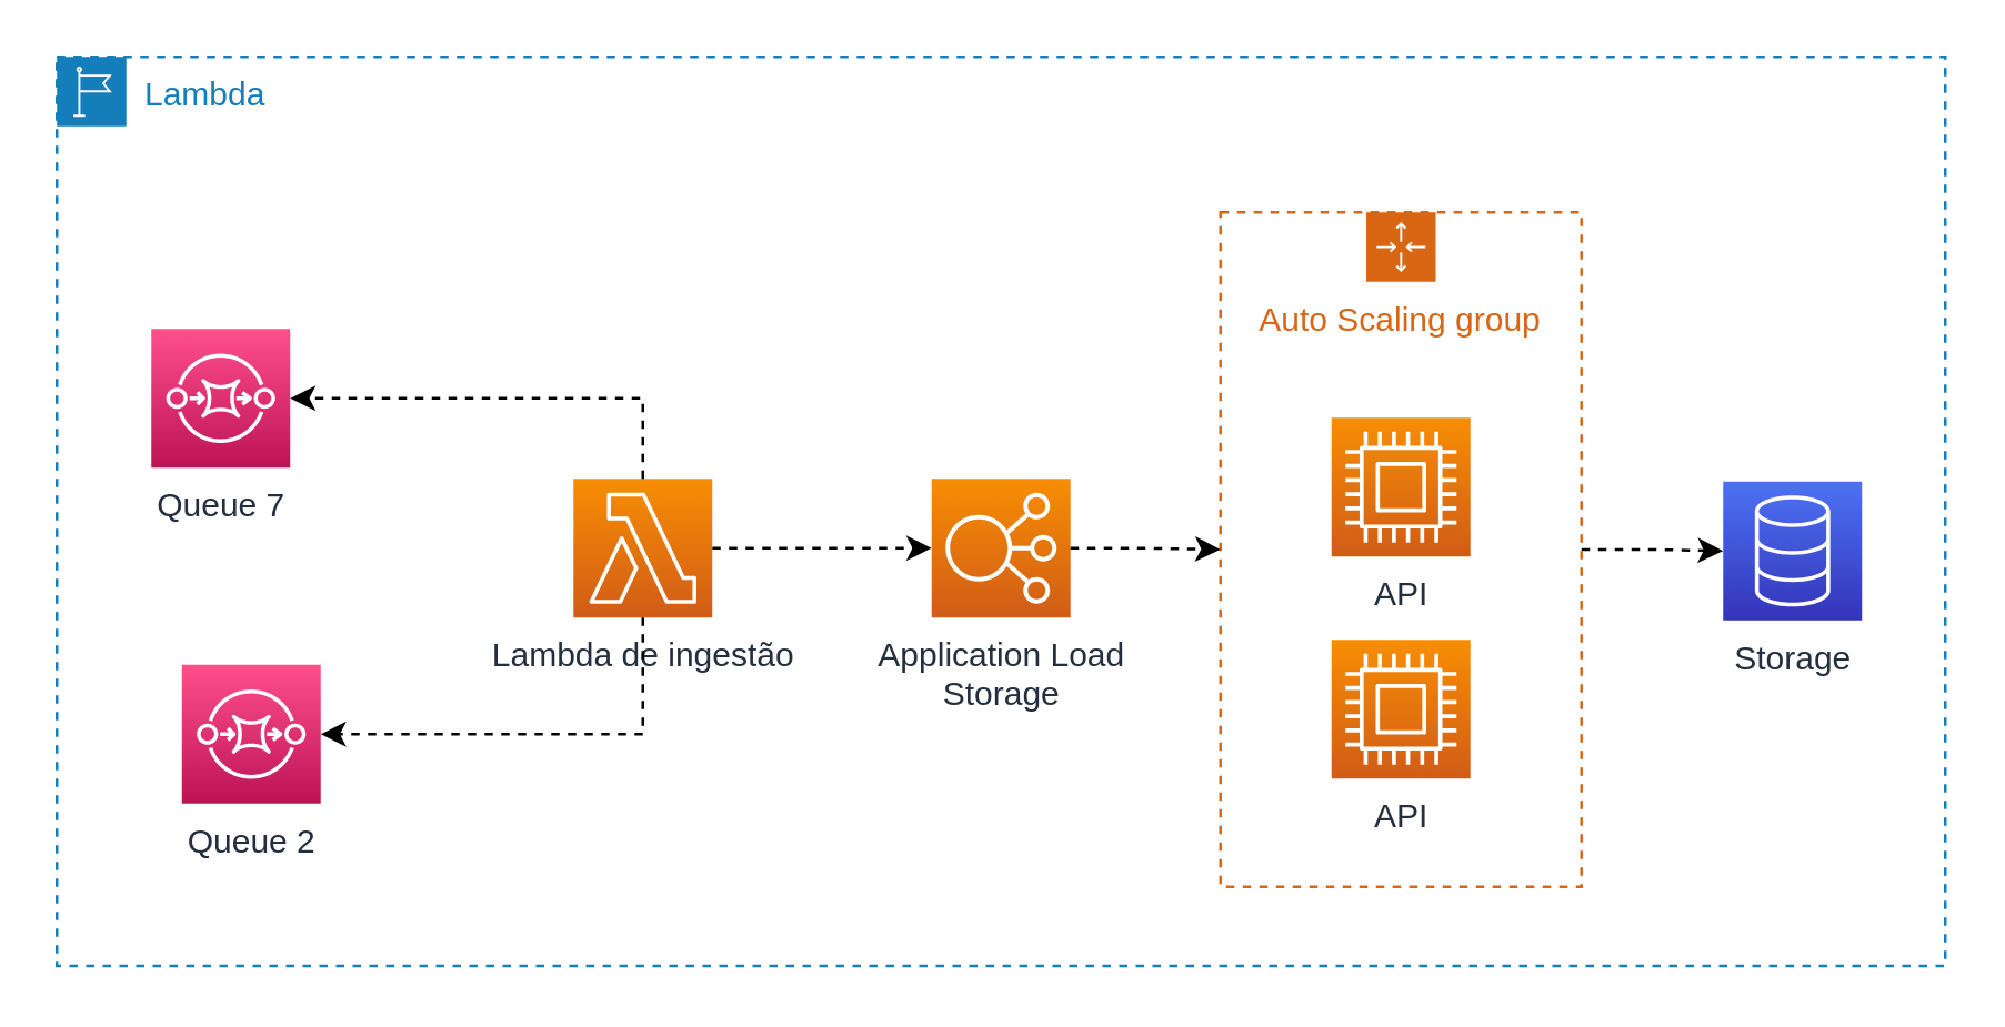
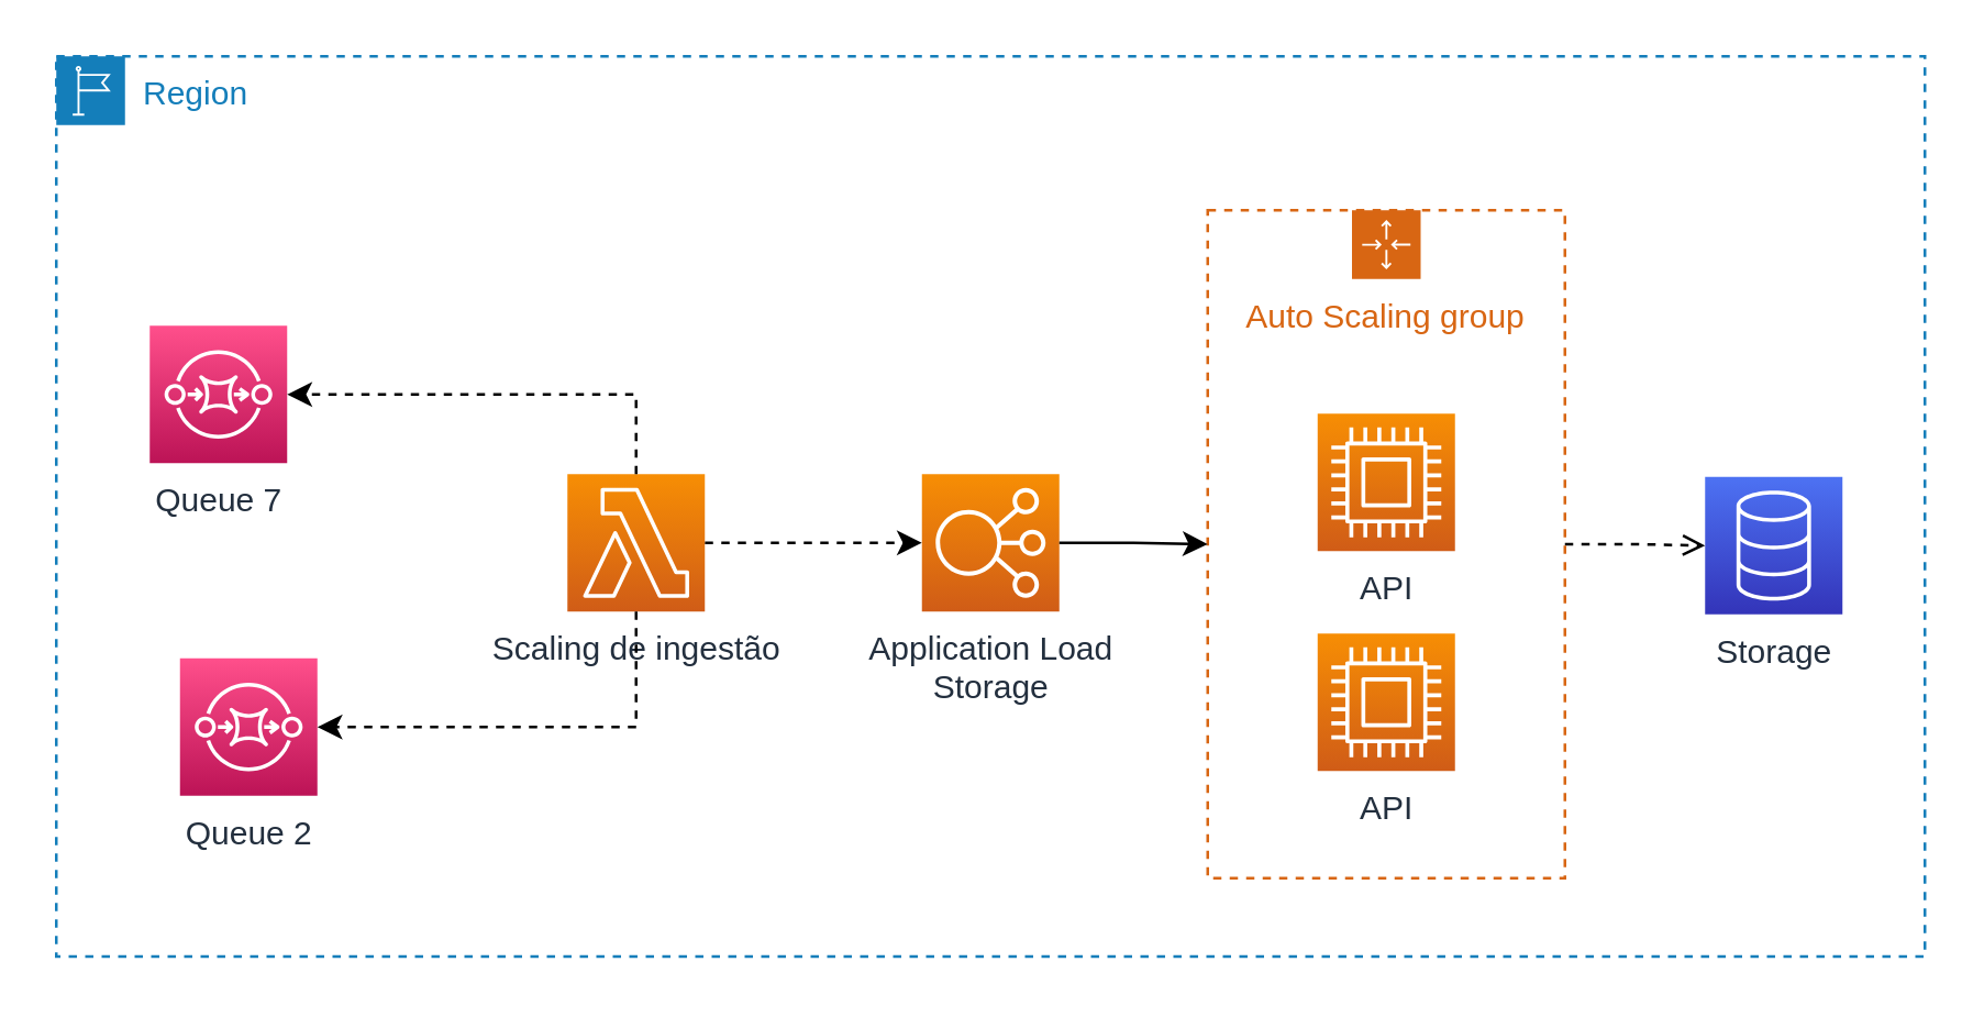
- <mxCell id="7" value="Lambda" style="points=[[0,0],[0.25,0],[0.5,0],[0.75,0],[1,0],[1,0.25],[1,0.5],[1,0.75],[1,1],[0.75,1],[0.5,1],[0.25,1],[0,1],[0,0.75],[0,0.5],[0,0.25]];outlineConnect=0;gradientColor=none;html=1;whiteSpace=wrap;fontSize=12;fontStyle=0;container=1;pointerEvents=0;collapsible=0;recursiveResize=0;shape=mxgraph.aws4.group;grIcon=mxgraph.aws4.group_region;strokeColor=#147EBA;fillColor=none;verticalAlign=top;align=left;spacingLeft=30;fontColor=#147EBA;dashed=1;" vertex="1" parent="1"><mxGeometry x="20" y="20" width="680" height="327.5" as="geometry" /></mxCell>
+ <mxCell id="7" value="Region" style="points=[[0,0],[0.25,0],[0.5,0],[0.75,0],[1,0],[1,0.25],[1,0.5],[1,0.75],[1,1],[0.75,1],[0.5,1],[0.25,1],[0,1],[0,0.75],[0,0.5],[0,0.25]];outlineConnect=0;gradientColor=none;html=1;whiteSpace=wrap;fontSize=12;fontStyle=0;container=1;pointerEvents=0;collapsible=0;recursiveResize=0;shape=mxgraph.aws4.group;grIcon=mxgraph.aws4.group_region;strokeColor=#147EBA;fillColor=none;verticalAlign=top;align=left;spacingLeft=30;fontColor=#147EBA;dashed=1;" vertex="1" parent="1"><mxGeometry x="20" y="20" width="680" height="327.5" as="geometry" /></mxCell>
- <mxCell id="15" style="edgeStyle=orthogonalEdgeStyle;rounded=0;orthogonalLoop=1;jettySize=auto;html=1;exitX=1;exitY=0.5;exitDx=0;exitDy=0;exitPerimeter=0;dashed=1;" edge="1" parent="1" source="14" target="4"><mxGeometry relative="1" as="geometry" /></mxCell>
+ <mxCell id="15" style="edgeStyle=orthogonalEdgeStyle;rounded=0;orthogonalLoop=1;jettySize=auto;html=1;exitX=1;exitY=0.5;exitDx=0;exitDy=0;exitPerimeter=0;dashed=0;" edge="1" parent="1" source="14" target="4"><mxGeometry relative="1" as="geometry" /></mxCell>
- <mxCell id="3" style="edgeStyle=orthogonalEdgeStyle;rounded=0;orthogonalLoop=1;jettySize=auto;html=1;exitX=1;exitY=0.5;exitDx=0;exitDy=0;entryX=0;entryY=0.5;entryDx=0;entryDy=0;entryPerimeter=0;dashed=1;" edge="1" parent="1" source="4" target="2"><mxGeometry relative="1" as="geometry" /></mxCell>
+ <mxCell id="3" style="edgeStyle=orthogonalEdgeStyle;rounded=0;orthogonalLoop=1;jettySize=auto;html=1;exitX=1;exitY=0.5;exitDx=0;exitDy=0;entryX=0;entryY=0.5;entryDx=0;entryDy=0;entryPerimeter=0;dashed=1;endArrow=open;" edge="1" parent="1" source="4" target="2"><mxGeometry relative="1" as="geometry" /></mxCell>
- <mxCell id="9" value="Lambda de ingestão" style="sketch=0;points=[[0,0,0],[0.25,0,0],[0.5,0,0],[0.75,0,0],[1,0,0],[0,1,0],[0.25,1,0],[0.5,1,0],[0.75,1,0],[1,1,0],[0,0.25,0],[0,0.5,0],[0,0.75,0],[1,0.25,0],[1,0.5,0],[1,0.75,0]];outlineConnect=0;fontColor=#232F3E;gradientColor=#F78E04;gradientDirection=north;fillColor=#D05C17;strokeColor=#ffffff;dashed=0;verticalLabelPosition=bottom;verticalAlign=top;align=center;html=1;fontSize=12;fontStyle=0;aspect=fixed;shape=mxgraph.aws4.resourceIcon;resIcon=mxgraph.aws4.lambda;" vertex="1" parent="7"><mxGeometry x="186" y="152" width="50" height="50" as="geometry" /></mxCell>
+ <mxCell id="9" value="Scaling de ingestão" style="sketch=0;points=[[0,0,0],[0.25,0,0],[0.5,0,0],[0.75,0,0],[1,0,0],[0,1,0],[0.25,1,0],[0.5,1,0],[0.75,1,0],[1,1,0],[0,0.25,0],[0,0.5,0],[0,0.75,0],[1,0.25,0],[1,0.5,0],[1,0.75,0]];outlineConnect=0;fontColor=#232F3E;gradientColor=#F78E04;gradientDirection=north;fillColor=#D05C17;strokeColor=#ffffff;dashed=0;verticalLabelPosition=bottom;verticalAlign=top;align=center;html=1;fontSize=12;fontStyle=0;aspect=fixed;shape=mxgraph.aws4.resourceIcon;resIcon=mxgraph.aws4.lambda;" vertex="1" parent="7"><mxGeometry x="186" y="152" width="50" height="50" as="geometry" /></mxCell>
